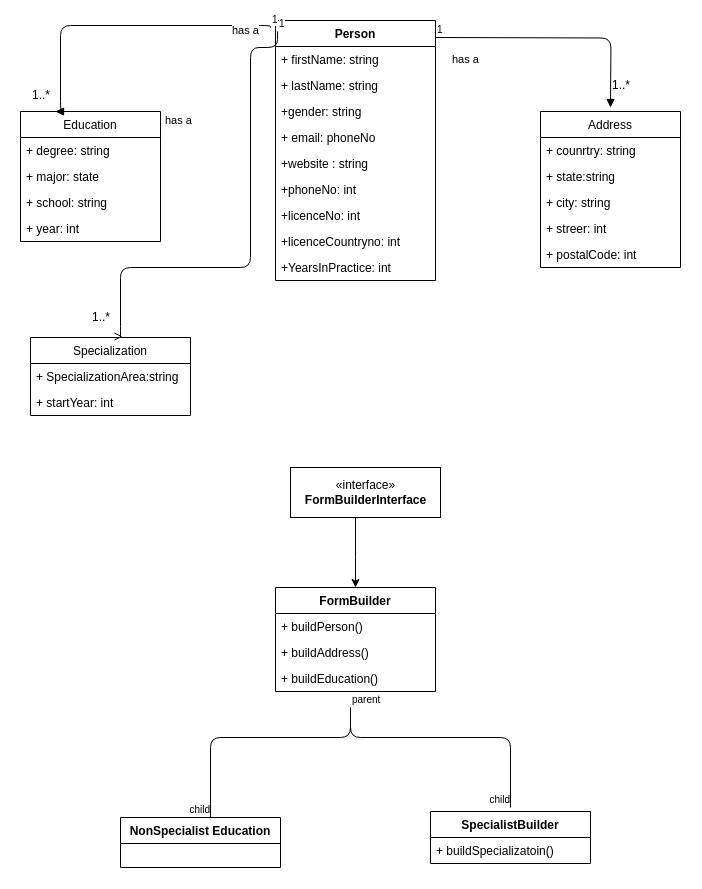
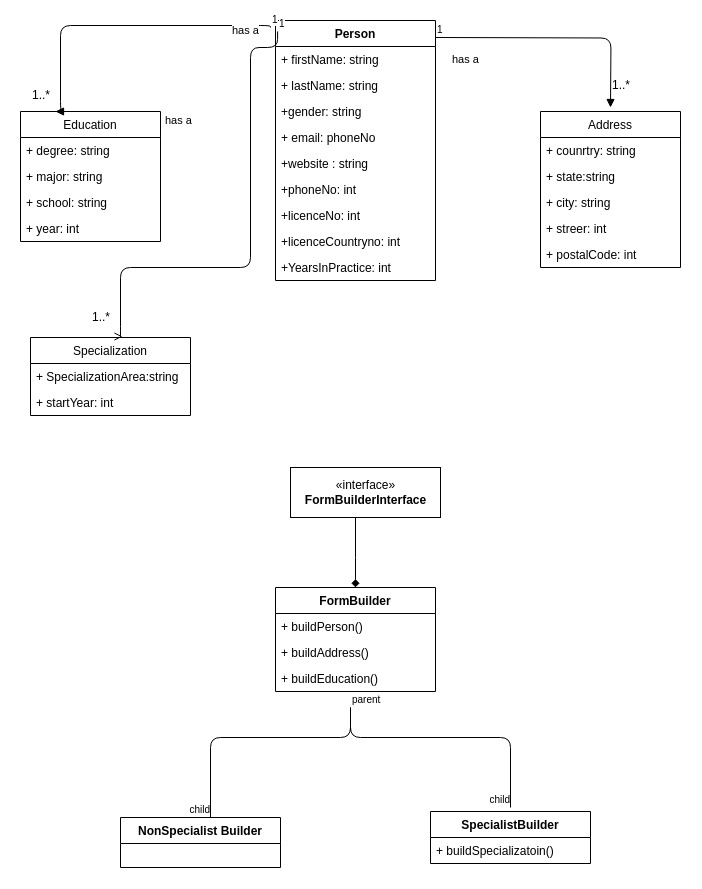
- <mxCell id="14" value="+ major: state" style="text;strokeColor=none;fillColor=none;align=left;verticalAlign=top;spacingLeft=4;spacingRight=4;overflow=hidden;rotatable=0;points=[[0,0.5],[1,0.5]];portConstraint=eastwest;" vertex="1" parent="12"><mxGeometry y="52" width="140" height="26" as="geometry" /></mxCell>
+ <mxCell id="14" value="+ major: string" style="text;strokeColor=none;fillColor=none;align=left;verticalAlign=top;spacingLeft=4;spacingRight=4;overflow=hidden;rotatable=0;points=[[0,0.5],[1,0.5]];portConstraint=eastwest;" vertex="1" parent="12"><mxGeometry y="52" width="140" height="26" as="geometry" /></mxCell>
- <mxCell id="35" value="" style="edgeStyle=orthogonalEdgeStyle;rounded=0;orthogonalLoop=1;jettySize=auto;html=1;entryX=0.5;entryY=0;entryDx=0;entryDy=0;" edge="1" parent="1" source="36" target="43"><mxGeometry relative="1" as="geometry"><Array as="points"><mxPoint x="355" y="557" /><mxPoint x="355" y="557" /></Array></mxGeometry></mxCell>
+ <mxCell id="35" value="" style="edgeStyle=orthogonalEdgeStyle;rounded=0;orthogonalLoop=1;jettySize=auto;html=1;entryX=0.5;entryY=0;entryDx=0;entryDy=0;endArrow=diamond;" edge="1" parent="1" source="36" target="43"><mxGeometry relative="1" as="geometry"><Array as="points"><mxPoint x="355" y="557" /><mxPoint x="355" y="557" /></Array></mxGeometry></mxCell>
- <mxCell id="47" value="NonSpecialist Education" style="swimlane;fontStyle=1;align=center;verticalAlign=top;childLayout=stackLayout;horizontal=1;startSize=26;horizontalStack=0;resizeParent=1;resizeParentMax=0;resizeLast=0;collapsible=1;marginBottom=0;" vertex="1" parent="1"><mxGeometry x="120" y="817" width="160" height="50" as="geometry" /></mxCell>
+ <mxCell id="47" value="NonSpecialist Builder" style="swimlane;fontStyle=1;align=center;verticalAlign=top;childLayout=stackLayout;horizontal=1;startSize=26;horizontalStack=0;resizeParent=1;resizeParentMax=0;resizeLast=0;collapsible=1;marginBottom=0;" vertex="1" parent="1"><mxGeometry x="120" y="817" width="160" height="50" as="geometry" /></mxCell>
